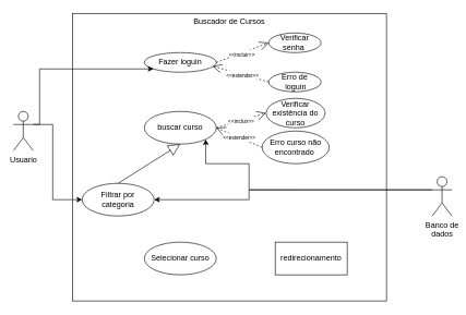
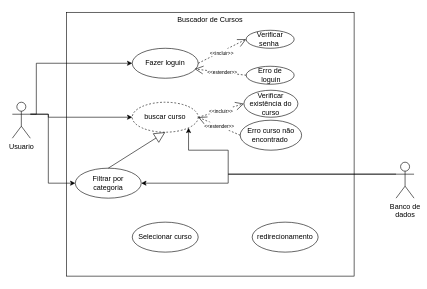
- <mxCell id="3" value="Fazer loguin" style="ellipse;whiteSpace=wrap;html=1;" vertex="1" parent="1"><mxGeometry x="220" y="80" width="110" height="30" as="geometry" /></mxCell>
+ <mxCell id="3" value="Fazer loguin" style="ellipse;whiteSpace=wrap;html=1;" vertex="1" parent="1"><mxGeometry x="220" y="80" width="110" height="50" as="geometry" /></mxCell>
+ <mxCell id="8" style="edgeStyle=orthogonalEdgeStyle;rounded=0;orthogonalLoop=1;jettySize=auto;html=1;exitX=1;exitY=0.333;exitDx=0;exitDy=0;exitPerimeter=0;entryX=0;entryY=0.5;entryDx=0;entryDy=0;" edge="1" parent="1" source="10" target="4"><mxGeometry relative="1" as="geometry"><mxPoint x="220" y="190" as="targetPoint" /><mxPoint x="50" y="185" as="sourcePoint" /><Array as="points"><mxPoint x="80" y="190" /><mxPoint x="80" y="195" /></Array></mxGeometry></mxCell>
- <mxCell id="4" value="buscar curso" style="ellipse;whiteSpace=wrap;html=1;" vertex="1" parent="1"><mxGeometry x="220" y="170" width="110" height="50" as="geometry" /></mxCell>
+ <mxCell id="4" value="buscar curso" style="ellipse;whiteSpace=wrap;html=1;dashed=1;" vertex="1" parent="1"><mxGeometry x="220" y="170" width="110" height="50" as="geometry" /></mxCell>
- <mxCell id="24" value="redirecionamento" style="whiteSpace=wrap;html=1;rounded=0;" vertex="1" parent="1"><mxGeometry x="420" y="370" width="110" height="50" as="geometry" /></mxCell>
+ <mxCell id="24" value="redirecionamento" style="ellipse;whiteSpace=wrap;html=1;" vertex="1" parent="1"><mxGeometry x="420" y="370" width="110" height="50" as="geometry" /></mxCell>
